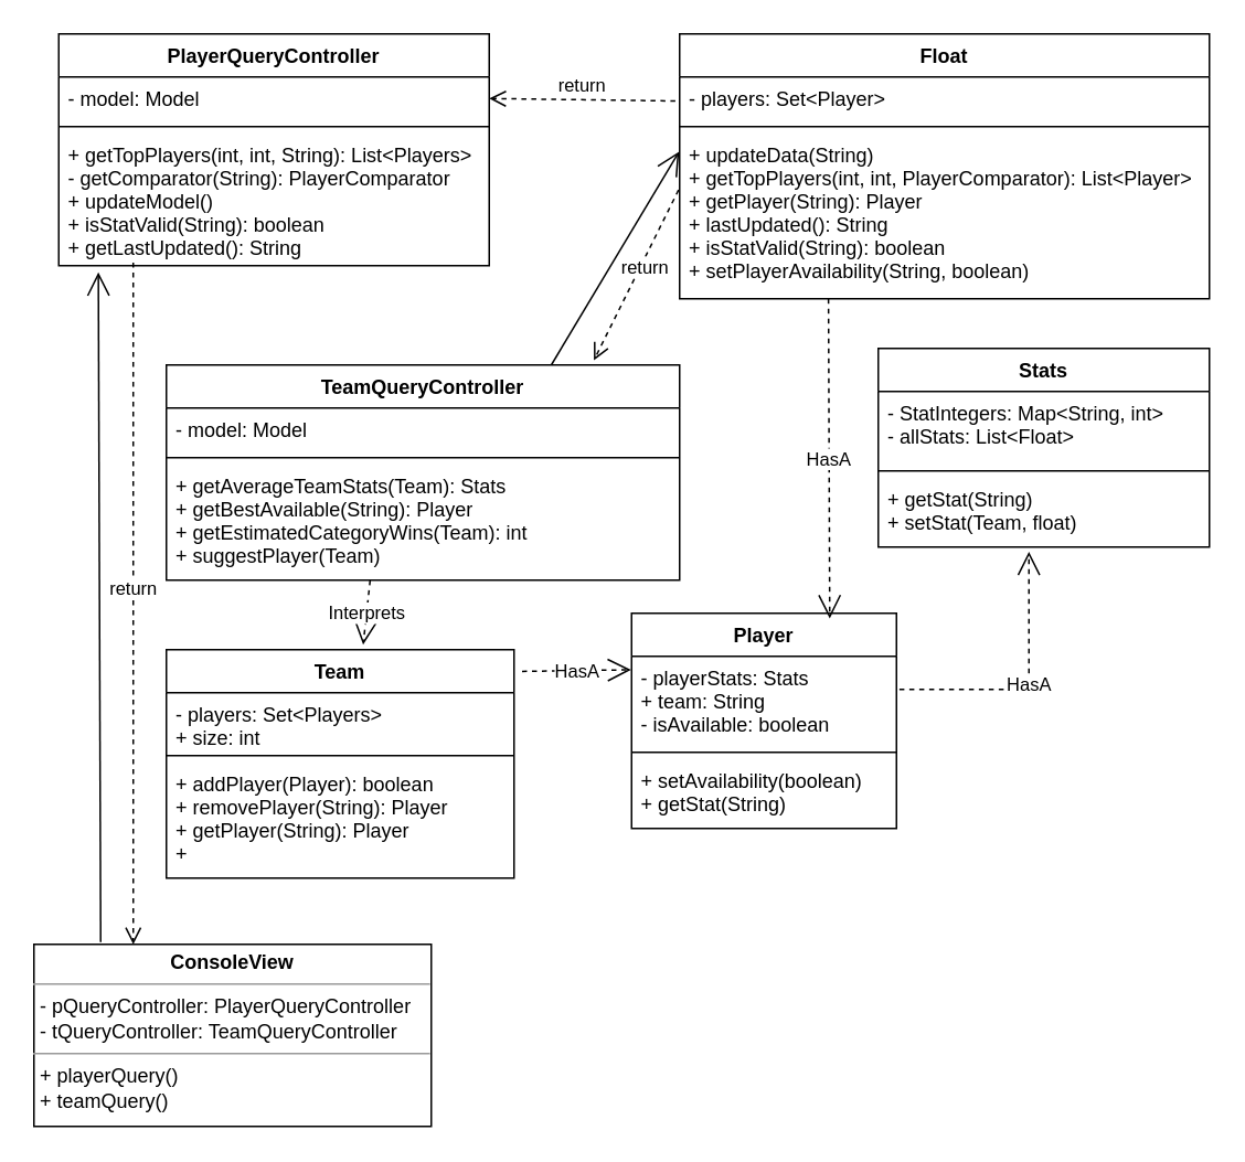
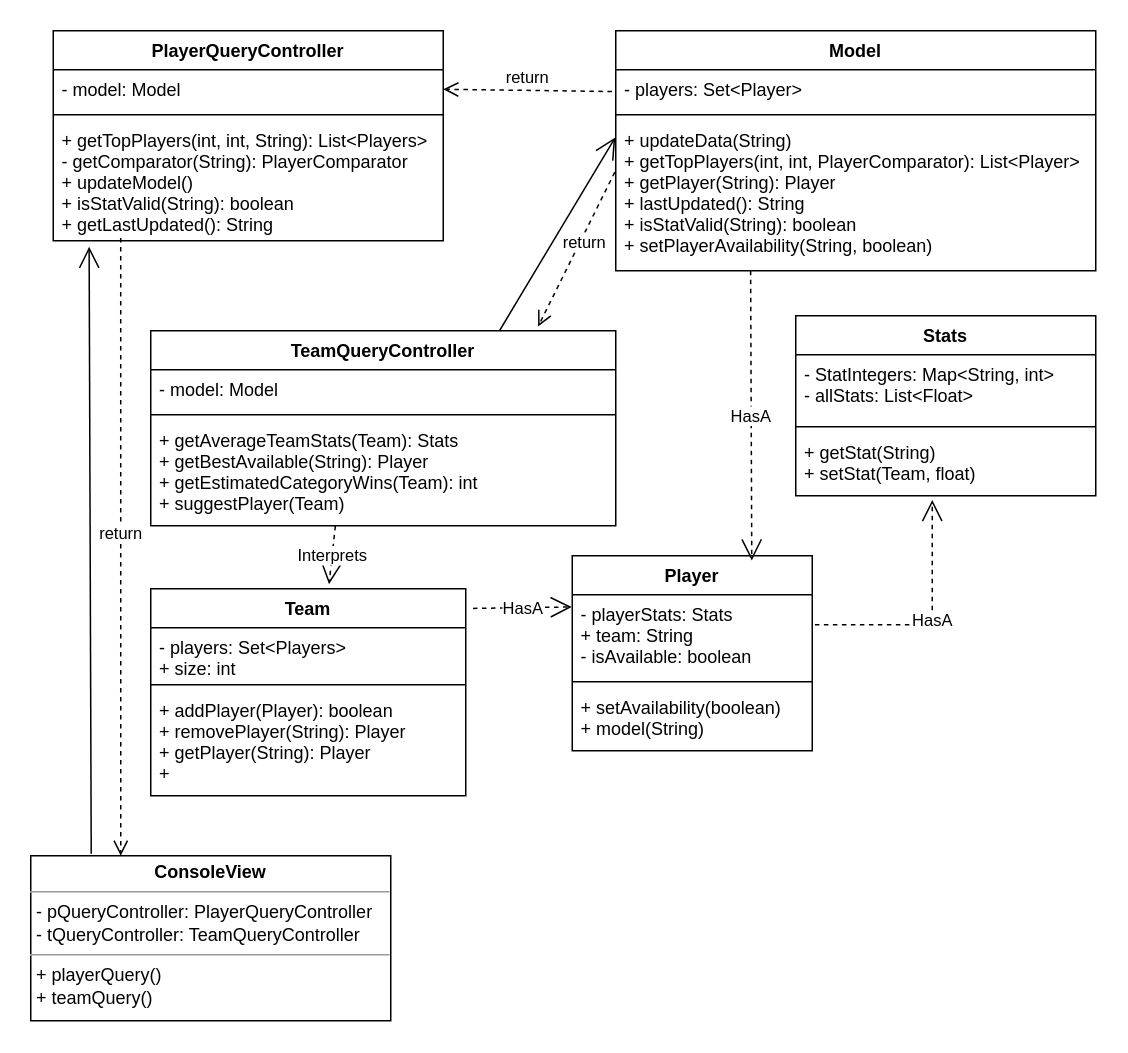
- <mxCell id="2" style="swimlane;fontStyle=1;align=center;verticalAlign=top;childLayout=stackLayout;horizontal=1;startSize=26;horizontalStack=0;resizeParent=1;resizeParentMax=0;resizeLast=0;collapsible=1;marginBottom=0;" value="Float" parent="1" vertex="1"><mxGeometry x="410" as="geometry" y="20" width="320" height="160" /></mxCell>
+ <mxCell id="2" style="swimlane;fontStyle=1;align=center;verticalAlign=top;childLayout=stackLayout;horizontal=1;startSize=26;horizontalStack=0;resizeParent=1;resizeParentMax=0;resizeLast=0;collapsible=1;marginBottom=0;" value="Model" parent="1" vertex="1"><mxGeometry x="410" as="geometry" y="20" width="320" height="160" /></mxCell>
- <mxCell id="21" style="text;strokeColor=none;fillColor=none;align=left;verticalAlign=top;spacingLeft=4;spacingRight=4;overflow=hidden;rotatable=0;points=[[0,0.5],[1,0.5]];portConstraint=eastwest;" value="+ setAvailability(boolean)&#10;+ getStat(String)&#10;" parent="18" vertex="1"><mxGeometry as="geometry" y="88" width="160" height="42" /></mxCell>
+ <mxCell id="21" style="text;strokeColor=none;fillColor=none;align=left;verticalAlign=top;spacingLeft=4;spacingRight=4;overflow=hidden;rotatable=0;points=[[0,0.5],[1,0.5]];portConstraint=eastwest;" value="+ setAvailability(boolean)&#10;+ model(String)&#10;" parent="18" vertex="1"><mxGeometry as="geometry" y="88" width="160" height="42" /></mxCell>
